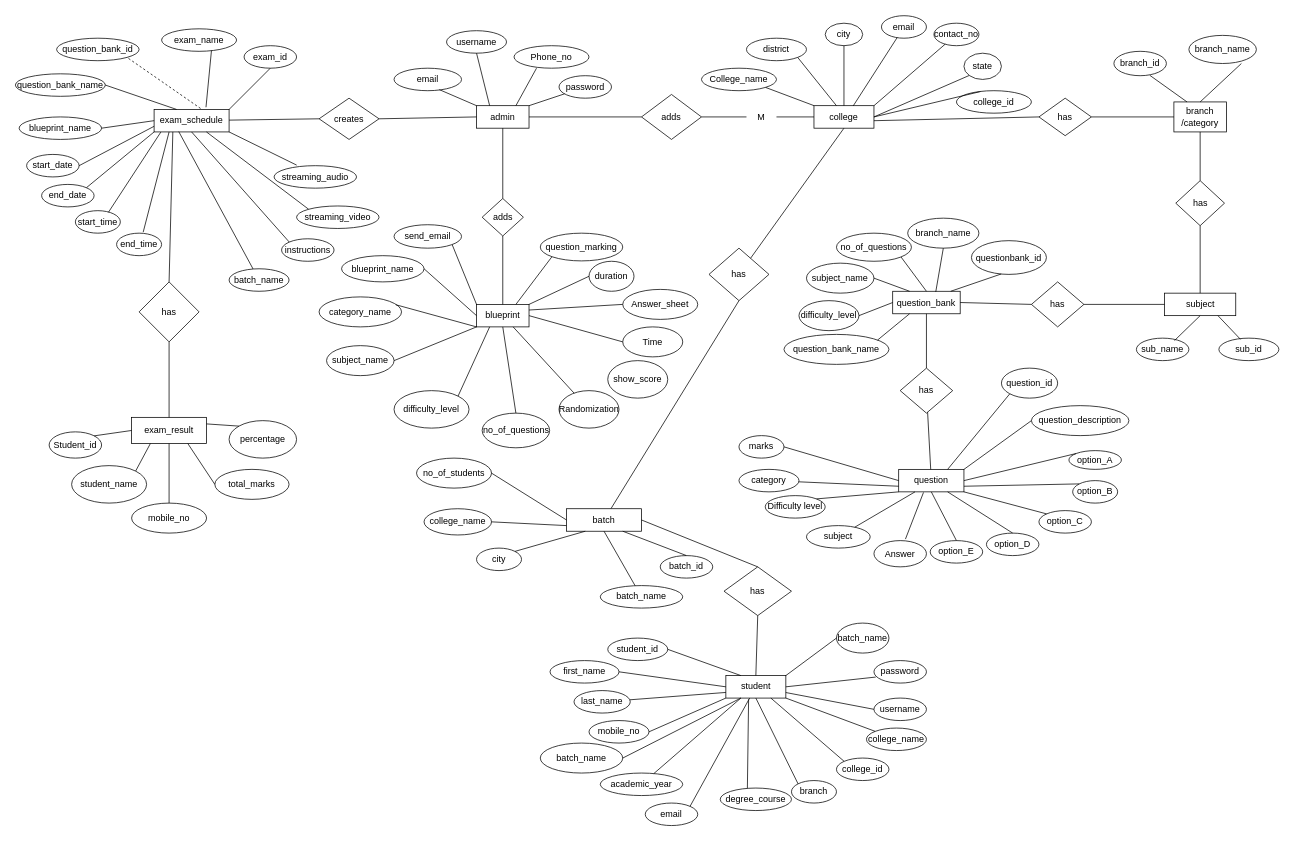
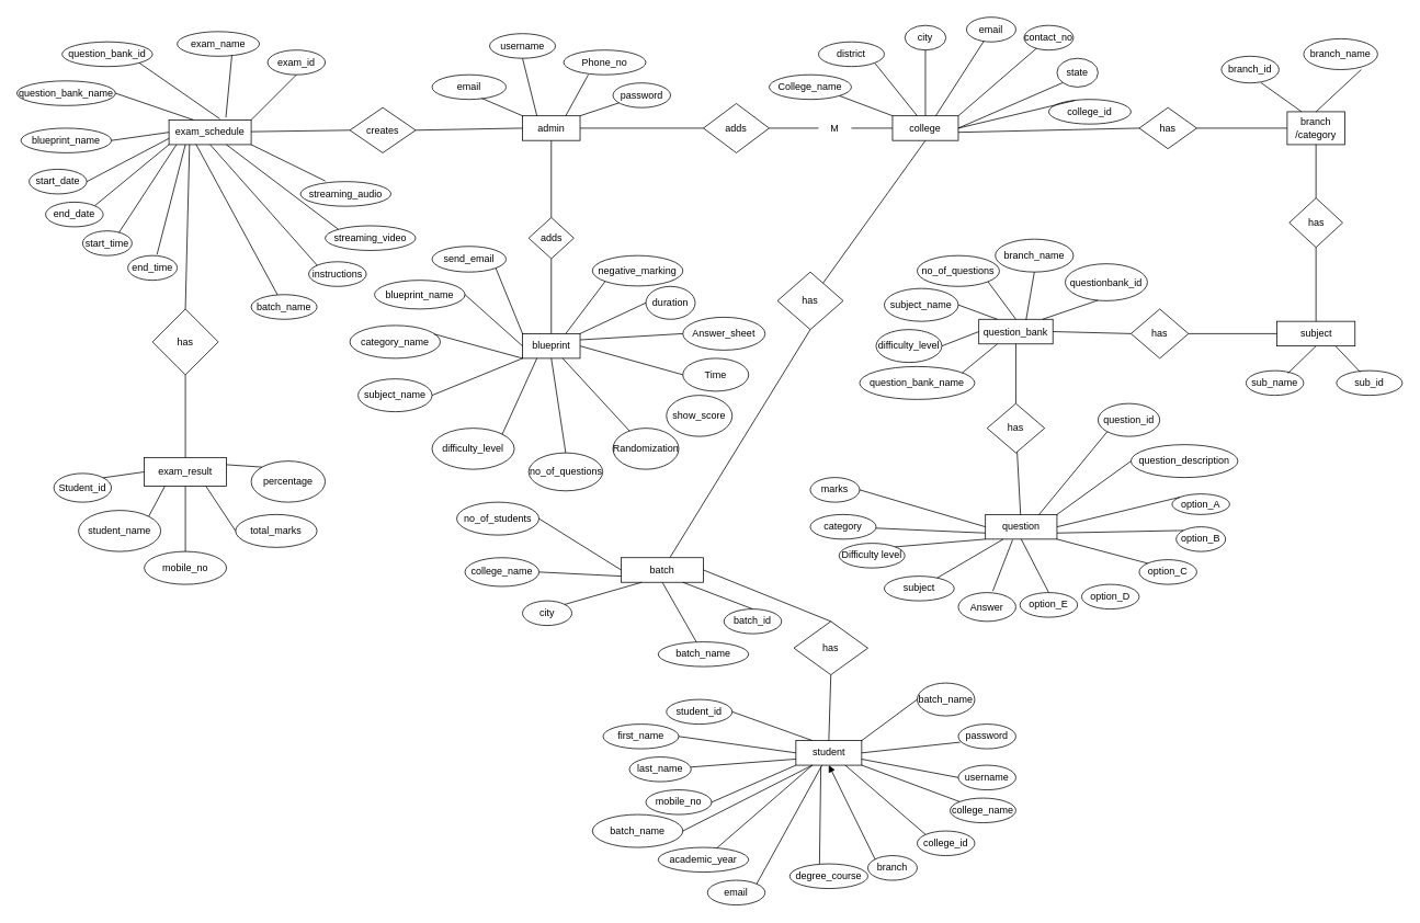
- <mxCell id="182" value="" style="endArrow=none;html=1;entryX=1;entryY=1;entryDx=0;entryDy=0;exitX=0.62;exitY=-0.043;exitDx=0;exitDy=0;exitPerimeter=0;dashed=1;" edge="1" parent="1" source="161" target="167"><mxGeometry width="50" height="50" relative="1" as="geometry"><mxPoint x="195" y="250" as="sourcePoint" /><mxPoint x="245" y="200" as="targetPoint" /></mxGeometry></mxCell>
+ <mxCell id="182" value="" style="endArrow=none;html=1;entryX=1;entryY=1;entryDx=0;entryDy=0;exitX=0.62;exitY=-0.043;exitDx=0;exitDy=0;exitPerimeter=0;" edge="1" parent="1" source="161" target="167"><mxGeometry width="50" height="50" relative="1" as="geometry"><mxPoint x="195" y="250" as="sourcePoint" /><mxPoint x="245" y="200" as="targetPoint" /></mxGeometry></mxCell>
- <mxCell id="107" value="question_marking" style="ellipse;whiteSpace=wrap;html=1;" vertex="1" parent="1"><mxGeometry x="720" y="310" width="110" height="37" as="geometry" /></mxCell>
+ <mxCell id="107" value="negative_marking" style="ellipse;whiteSpace=wrap;html=1;" vertex="1" parent="1"><mxGeometry x="720" y="310" width="110" height="37" as="geometry" /></mxCell>
- <mxCell id="80" value="" style="endArrow=none;html=1;entryX=0.75;entryY=1;entryDx=0;entryDy=0;exitX=0.5;exitY=0;exitDx=0;exitDy=0;" edge="1" parent="1" source="66" target="57"><mxGeometry width="50" height="50" relative="1" as="geometry"><mxPoint x="1335" y="710" as="sourcePoint" /><mxPoint x="1385" y="660" as="targetPoint" /></mxGeometry></mxCell>
- <mxCell id="155" value="" style="endArrow=none;html=1;entryX=0.5;entryY=1;entryDx=0;entryDy=0;exitX=0;exitY=0;exitDx=0;exitDy=0;" edge="1" parent="1" source="142" target="130"><mxGeometry width="50" height="50" relative="1" as="geometry"><mxPoint x="1015" y="1070" as="sourcePoint" /><mxPoint x="1065" y="1020" as="targetPoint" /></mxGeometry></mxCell>
+ <mxCell id="155" value="" style="endArrow=block;html=1;entryX=0.5;entryY=1;entryDx=0;entryDy=0;exitX=0;exitY=0;exitDx=0;exitDy=0;" edge="1" parent="1" source="142" target="130"><mxGeometry width="50" height="50" relative="1" as="geometry"><mxPoint x="1015" y="1070" as="sourcePoint" /><mxPoint x="1065" y="1020" as="targetPoint" /></mxGeometry></mxCell>
